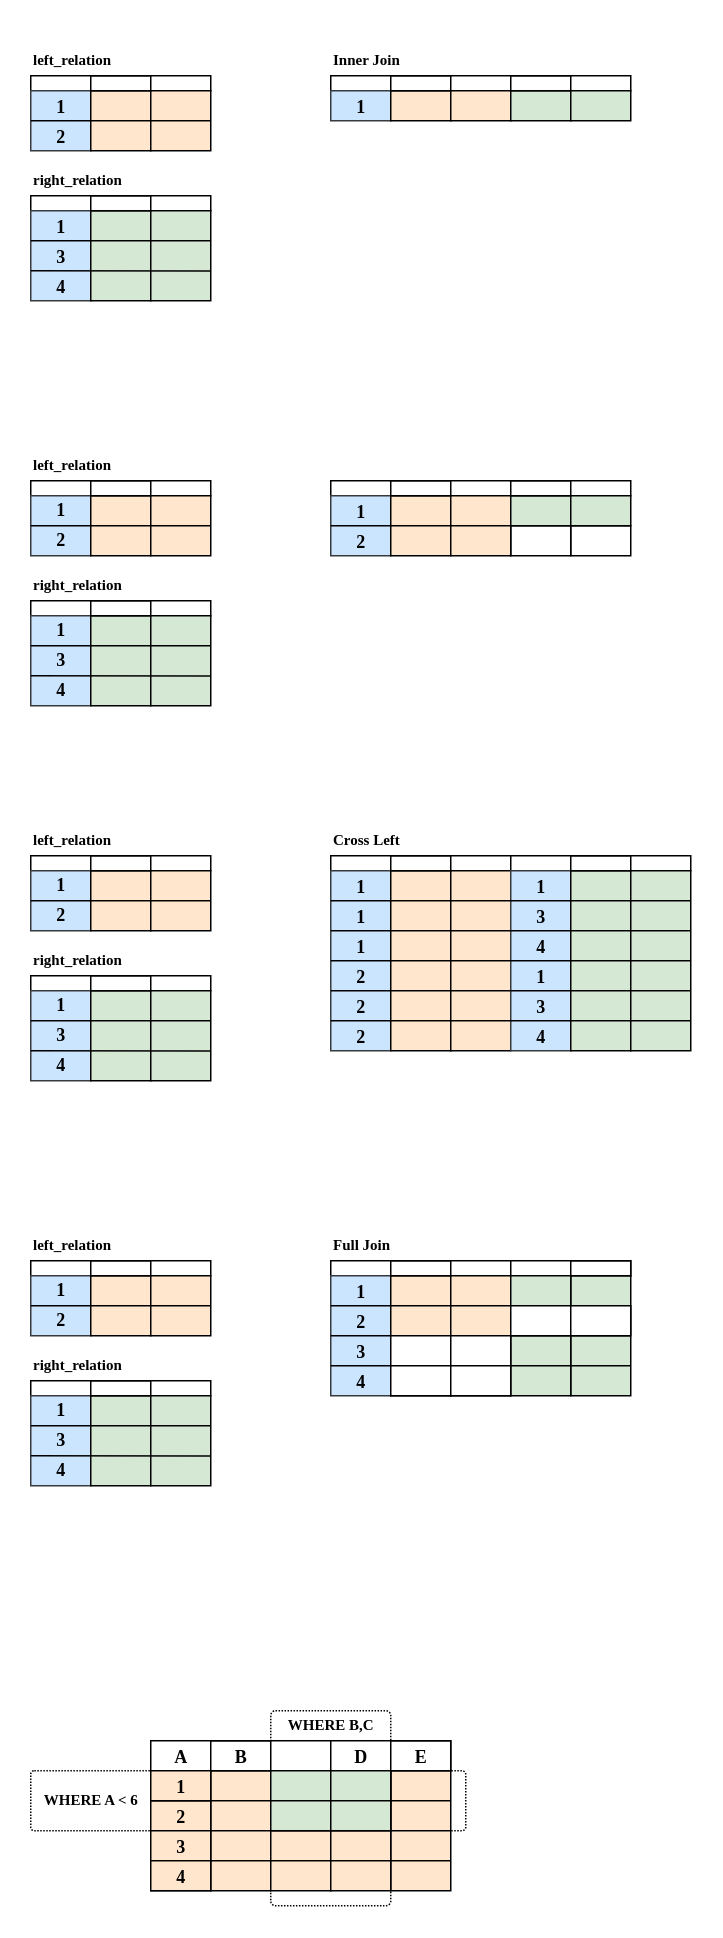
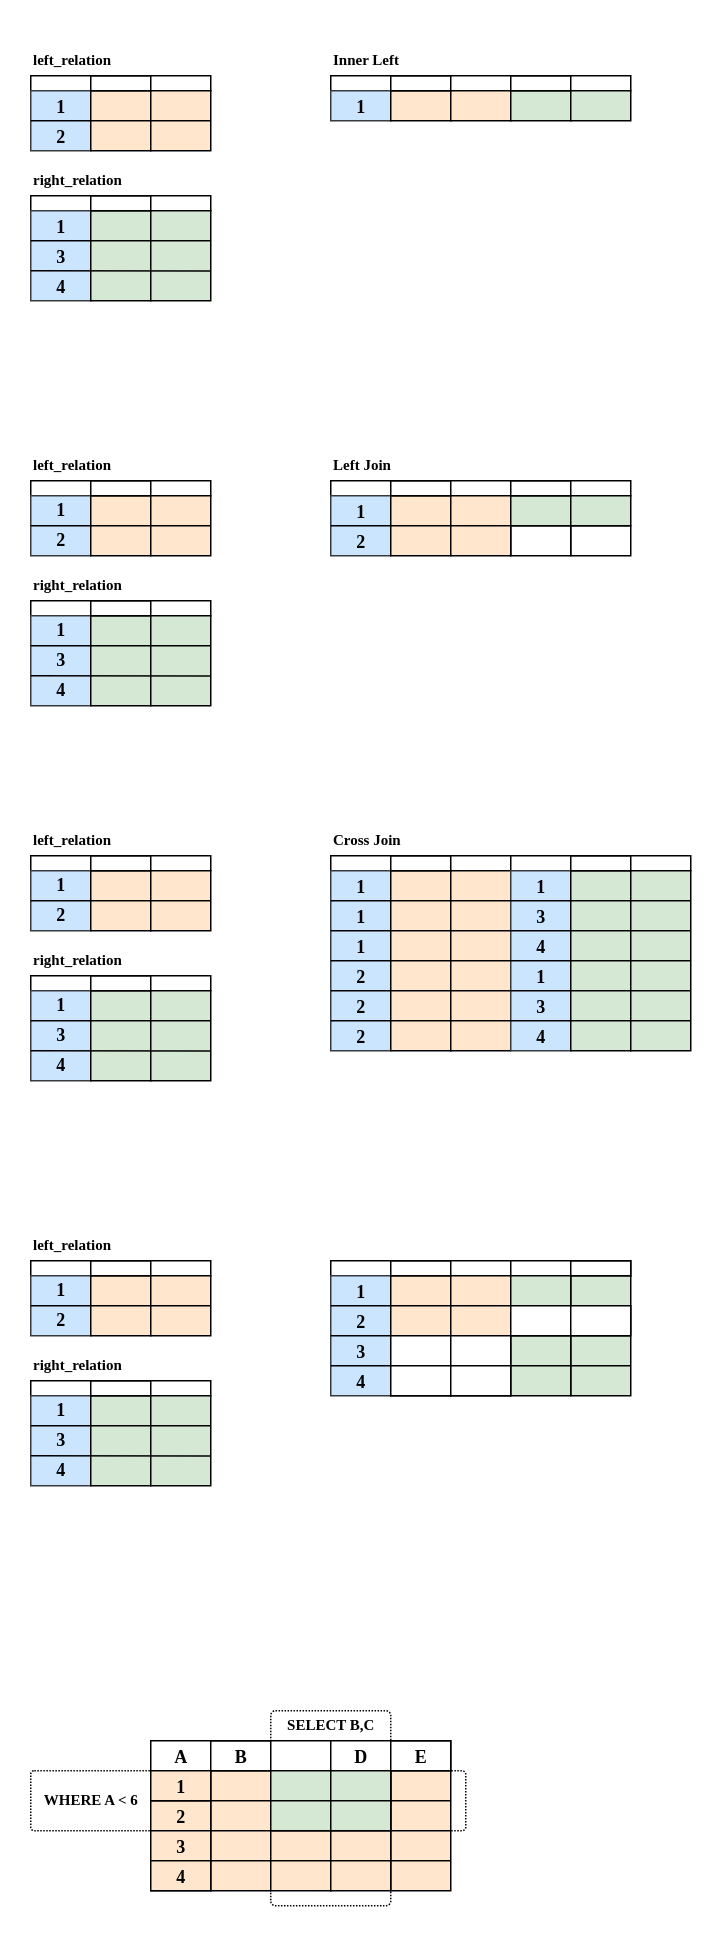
- <mxCell id="33" value="&lt;font style=&quot;font-size: 10px;&quot;&gt;Inner Join&lt;/font&gt;" style="text;strokeColor=none;fillColor=none;html=1;fontSize=24;fontStyle=1;verticalAlign=middle;align=left;fontFamily=Lucida Console;" parent="1" vertex="1"><mxGeometry x="220" y="20" width="100" height="30" as="geometry" /></mxCell>
+ <mxCell id="33" value="&lt;font style=&quot;font-size: 10px;&quot;&gt;Inner Left&lt;/font&gt;" style="text;strokeColor=none;fillColor=none;html=1;fontSize=24;fontStyle=1;verticalAlign=middle;align=left;fontFamily=Lucida Console;" parent="1" vertex="1"><mxGeometry x="220" y="20" width="100" height="30" as="geometry" /></mxCell>
+ <mxCell id="63" value="&lt;font style=&quot;font-size: 10px;&quot;&gt;Left Join&lt;/font&gt;" style="text;strokeColor=none;fillColor=none;html=1;fontSize=24;fontStyle=1;verticalAlign=middle;align=left;fontFamily=Lucida Console;" parent="1" vertex="1"><mxGeometry x="220" y="290" width="100" height="30" as="geometry" /></mxCell>
- <mxCell id="94" value="&lt;font style=&quot;font-size: 10px;&quot;&gt;Cross Left&lt;/font&gt;" style="text;strokeColor=none;fillColor=none;html=1;fontSize=24;fontStyle=1;verticalAlign=middle;align=left;fontFamily=Lucida Console;" parent="1" vertex="1"><mxGeometry x="220" y="540" width="100" height="30" as="geometry" /></mxCell>
+ <mxCell id="94" value="&lt;font style=&quot;font-size: 10px;&quot;&gt;Cross Join&lt;/font&gt;" style="text;strokeColor=none;fillColor=none;html=1;fontSize=24;fontStyle=1;verticalAlign=middle;align=left;fontFamily=Lucida Console;" parent="1" vertex="1"><mxGeometry x="220" y="540" width="100" height="30" as="geometry" /></mxCell>
- <mxCell id="142" value="&lt;font style=&quot;font-size: 10px;&quot;&gt;Full Join&lt;/font&gt;" style="text;strokeColor=none;fillColor=none;html=1;fontSize=24;fontStyle=1;verticalAlign=middle;align=left;fontFamily=Lucida Console;" parent="1" vertex="1"><mxGeometry x="220" y="810" width="100" height="30" as="geometry" /></mxCell>
- <mxCell id="180" value="&lt;font style=&quot;font-size: 10px;&quot;&gt;WHERE B,C&lt;/font&gt;" style="text;strokeColor=none;fillColor=none;html=1;fontSize=24;fontStyle=1;verticalAlign=middle;align=center;fontFamily=Lucida Console;" parent="1" vertex="1"><mxGeometry x="180" y="1140" width="80" height="10" as="geometry" /></mxCell>
+ <mxCell id="180" value="&lt;font style=&quot;font-size: 10px;&quot;&gt;SELECT B,C&lt;/font&gt;" style="text;strokeColor=none;fillColor=none;html=1;fontSize=24;fontStyle=1;verticalAlign=middle;align=center;fontFamily=Lucida Console;" parent="1" vertex="1"><mxGeometry x="180" y="1140" width="80" height="10" as="geometry" /></mxCell>
